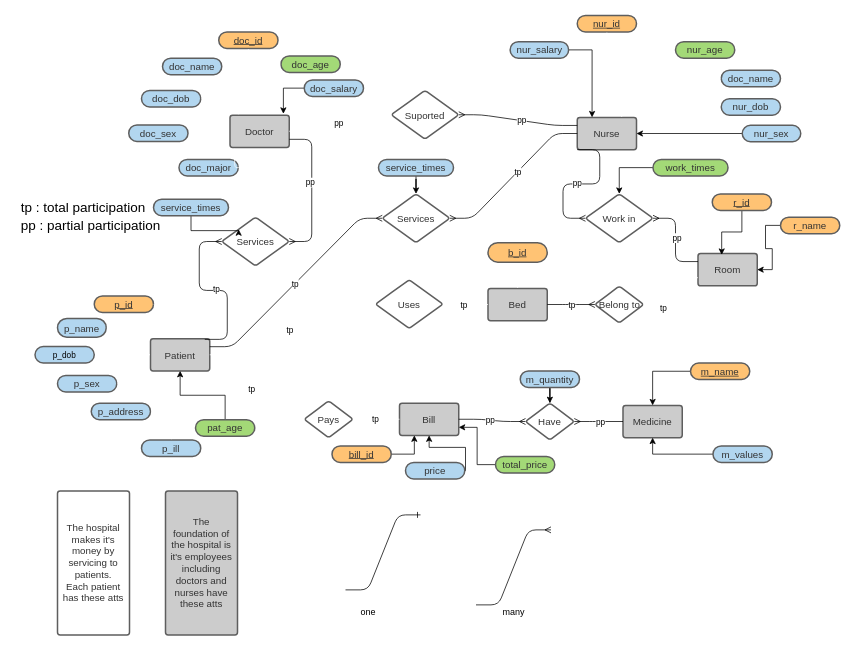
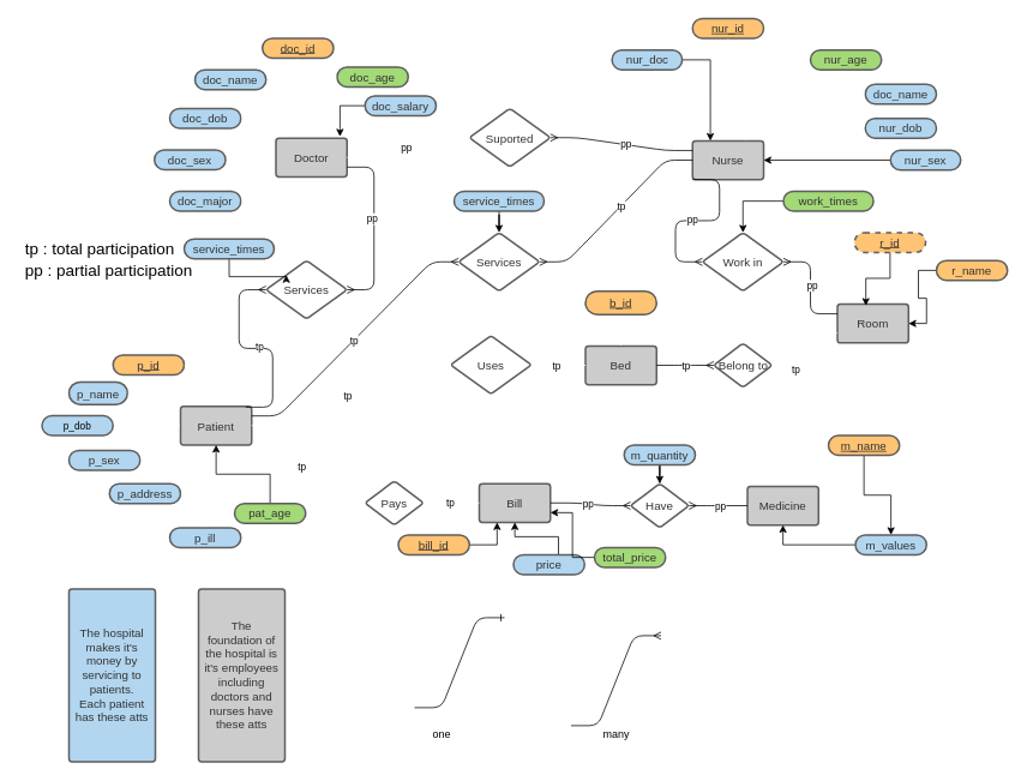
- <mxCell id="60" value="nur_salary" style="html=1;overflow=block;blockSpacing=1;whiteSpace=wrap;rounded=1;arcSize=50;whiteSpace=wrap;fontSize=13;fontColor=#333333;spacing=3;strokeColor=#5e5e5e;strokeOpacity=100;fillOpacity=100;fillColor=#b2d6ef;strokeWidth=2;" parent="1" vertex="1"><mxGeometry x="679.5" y="55" width="78" height="22" as="geometry" /></mxCell>
+ <mxCell id="60" value="nur_doc" style="html=1;overflow=block;blockSpacing=1;whiteSpace=wrap;rounded=1;arcSize=50;whiteSpace=wrap;fontSize=13;fontColor=#333333;spacing=3;strokeColor=#5e5e5e;strokeOpacity=100;fillOpacity=100;fillColor=#b2d6ef;strokeWidth=2;" parent="1" vertex="1"><mxGeometry x="679.5" y="55" width="78" height="22" as="geometry" /></mxCell>
- <mxCell id="19" value="doc_major" style="html=1;overflow=block;blockSpacing=1;whiteSpace=wrap;rounded=1;arcSize=50;whiteSpace=wrap;fontSize=13;fontColor=#333333;spacing=3;strokeColor=#5e5e5e;strokeOpacity=100;fillOpacity=100;fillColor=#b2d6ef;strokeWidth=2;" parent="1" vertex="1"><mxGeometry x="238" y="212" width="79" height="22" as="geometry" /></mxCell>
+ <mxCell id="19" value="doc_major" style="html=1;overflow=block;blockSpacing=1;whiteSpace=wrap;rounded=1;arcSize=50;whiteSpace=wrap;fontSize=13;fontColor=#333333;spacing=3;strokeColor=#5e5e5e;strokeOpacity=100;fillOpacity=100;fillColor=#b2d6ef;strokeWidth=2;" parent="1" vertex="1"><mxGeometry x="188" y="212" width="79" height="22" as="geometry" /></mxCell>
- <mxCell id="50" value="r_id" style="html=1;overflow=block;blockSpacing=1;whiteSpace=wrap;rounded=1;arcSize=50;whiteSpace=wrap;fontSize=13;fontColor=#333333;fontStyle=4;spacing=3;strokeColor=#5e5e5e;strokeOpacity=100;fillOpacity=100;fillColor=#ffc374;strokeWidth=2;" parent="1" vertex="1"><mxGeometry x="949" y="258" width="79" height="22" as="geometry" /></mxCell>
+ <mxCell id="50" value="r_id" style="html=1;overflow=block;blockSpacing=1;whiteSpace=wrap;rounded=1;arcSize=50;whiteSpace=wrap;fontSize=13;fontColor=#333333;fontStyle=4;spacing=3;strokeColor=#5e5e5e;strokeOpacity=100;fillOpacity=100;fillColor=#ffc374;strokeWidth=2;dashed=1;" parent="1" vertex="1"><mxGeometry x="949" y="258" width="79" height="22" as="geometry" /></mxCell>
- <mxCell id="77" style="edgeStyle=orthogonalEdgeStyle;rounded=0;orthogonalLoop=1;jettySize=auto;html=1;" parent="1" source="78" target="73" edge="1"><mxGeometry relative="1" as="geometry" /></mxCell>
+ <mxCell id="77" style="edgeStyle=orthogonalEdgeStyle;rounded=0;orthogonalLoop=1;jettySize=auto;html=1;" parent="1" source="78" target="80" edge="1"><mxGeometry relative="1" as="geometry" /></mxCell>
- <mxCell id="72" value="price" style="html=1;overflow=block;blockSpacing=1;whiteSpace=wrap;rounded=1;arcSize=50;whiteSpace=wrap;fontSize=13;fontColor=#333333;spacing=3;strokeColor=#5e5e5e;strokeOpacity=100;fillOpacity=100;fillColor=#b2d6ef;strokeWidth=2;" parent="1" vertex="1"><mxGeometry x="540" y="616" width="79" height="22" as="geometry" /></mxCell>
+ <mxCell id="72" value="price" style="html=1;overflow=block;blockSpacing=1;whiteSpace=wrap;rounded=1;arcSize=50;whiteSpace=wrap;fontSize=13;fontColor=#333333;spacing=3;strokeColor=#5e5e5e;strokeOpacity=100;fillOpacity=100;fillColor=#b2d6ef;strokeWidth=2;" parent="1" vertex="1"><mxGeometry x="570" y="616" width="79" height="22" as="geometry" /></mxCell>
- <mxCell id="2" value="The hospital makes it's money by servicing to patients. Each patient has these atts" style="html=1;overflow=block;blockSpacing=1;whiteSpace=wrap;;whiteSpace=wrap;fontSize=13;fontColor=#333333;spacing=7;strokeColor=#5e5e5e;strokeOpacity=100;rounded=1;absoluteArcSize=1;arcSize=7;strokeWidth=2;fillColor=#FFFFFF;" parent="1" vertex="1"><mxGeometry x="76" y="654" width="96" height="192" as="geometry" /></mxCell>
+ <mxCell id="2" value="The hospital makes it's money by servicing to patients. Each patient has these atts" style="html=1;overflow=block;blockSpacing=1;whiteSpace=wrap;whiteSpace=wrap;fontSize=13;fontColor=#333333;spacing=7;strokeColor=#5e5e5e;strokeOpacity=100;rounded=1;absoluteArcSize=1;arcSize=7;strokeWidth=2;fillColor=#b2d6ef;" parent="1" vertex="1"><mxGeometry x="76" y="654" width="96" height="192" as="geometry" /></mxCell>
